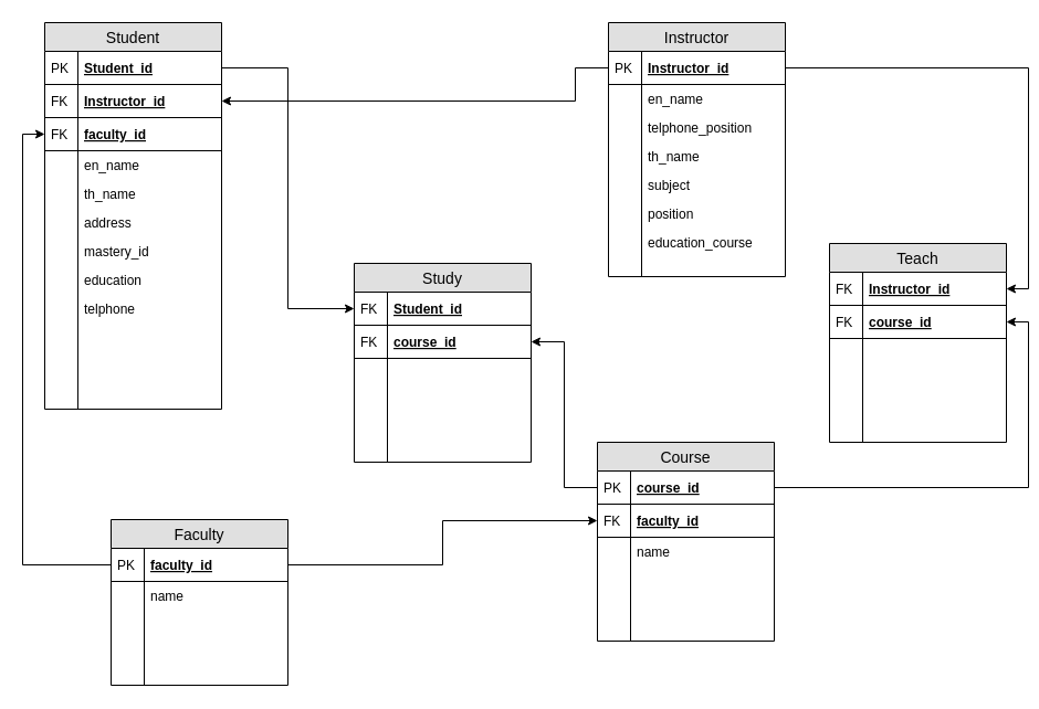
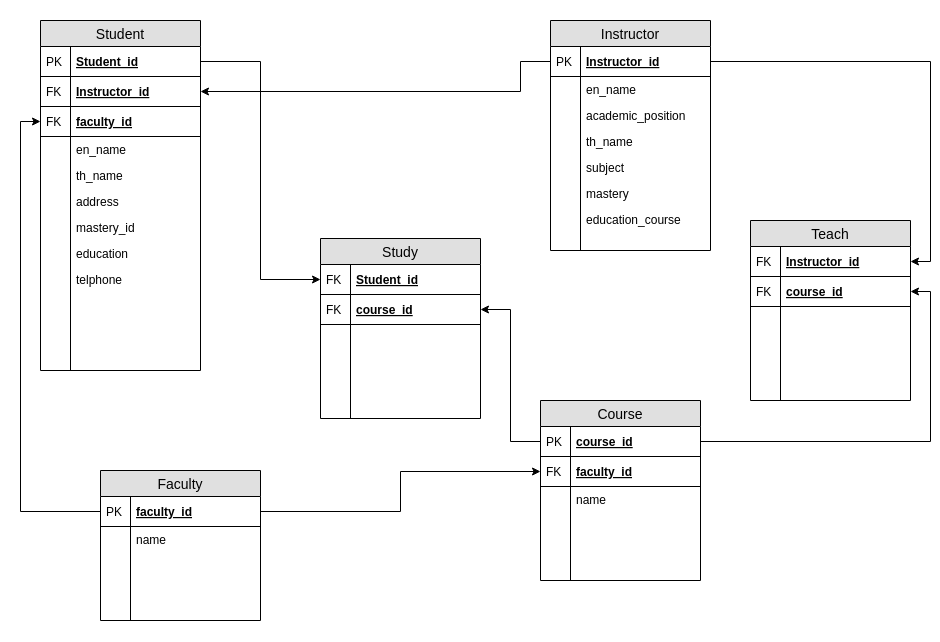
- <mxCell id="28" value="telphone_position" style="shape=partialRectangle;top=0;left=0;right=0;bottom=0;align=left;verticalAlign=top;fillColor=none;spacingLeft=34;spacingRight=4;overflow=hidden;rotatable=0;points=[[0,0.5],[1,0.5]];portConstraint=eastwest;dropTarget=0;fontSize=12;" parent="23" vertex="1"><mxGeometry y="82" width="160" height="26" as="geometry" /></mxCell>
+ <mxCell id="28" value="academic_position" style="shape=partialRectangle;top=0;left=0;right=0;bottom=0;align=left;verticalAlign=top;fillColor=none;spacingLeft=34;spacingRight=4;overflow=hidden;rotatable=0;points=[[0,0.5],[1,0.5]];portConstraint=eastwest;dropTarget=0;fontSize=12;" parent="23" vertex="1"><mxGeometry y="82" width="160" height="26" as="geometry" /></mxCell>
- <mxCell id="34" value="position" style="shape=partialRectangle;top=0;left=0;right=0;bottom=0;align=left;verticalAlign=top;fillColor=none;spacingLeft=34;spacingRight=4;overflow=hidden;rotatable=0;points=[[0,0.5],[1,0.5]];portConstraint=eastwest;dropTarget=0;fontSize=12;" parent="23" vertex="1"><mxGeometry y="160" width="160" height="26" as="geometry" /></mxCell>
+ <mxCell id="34" value="mastery" style="shape=partialRectangle;top=0;left=0;right=0;bottom=0;align=left;verticalAlign=top;fillColor=none;spacingLeft=34;spacingRight=4;overflow=hidden;rotatable=0;points=[[0,0.5],[1,0.5]];portConstraint=eastwest;dropTarget=0;fontSize=12;" parent="23" vertex="1"><mxGeometry y="160" width="160" height="26" as="geometry" /></mxCell>
